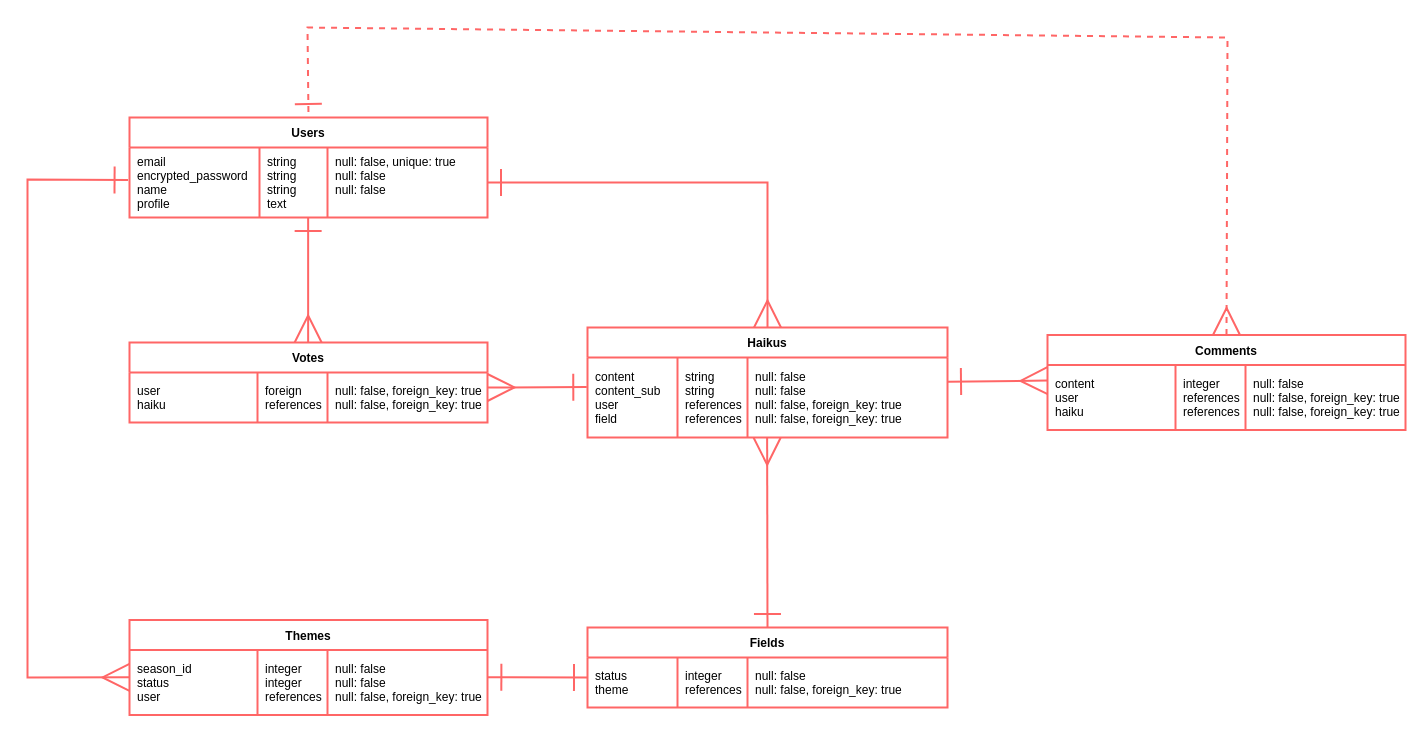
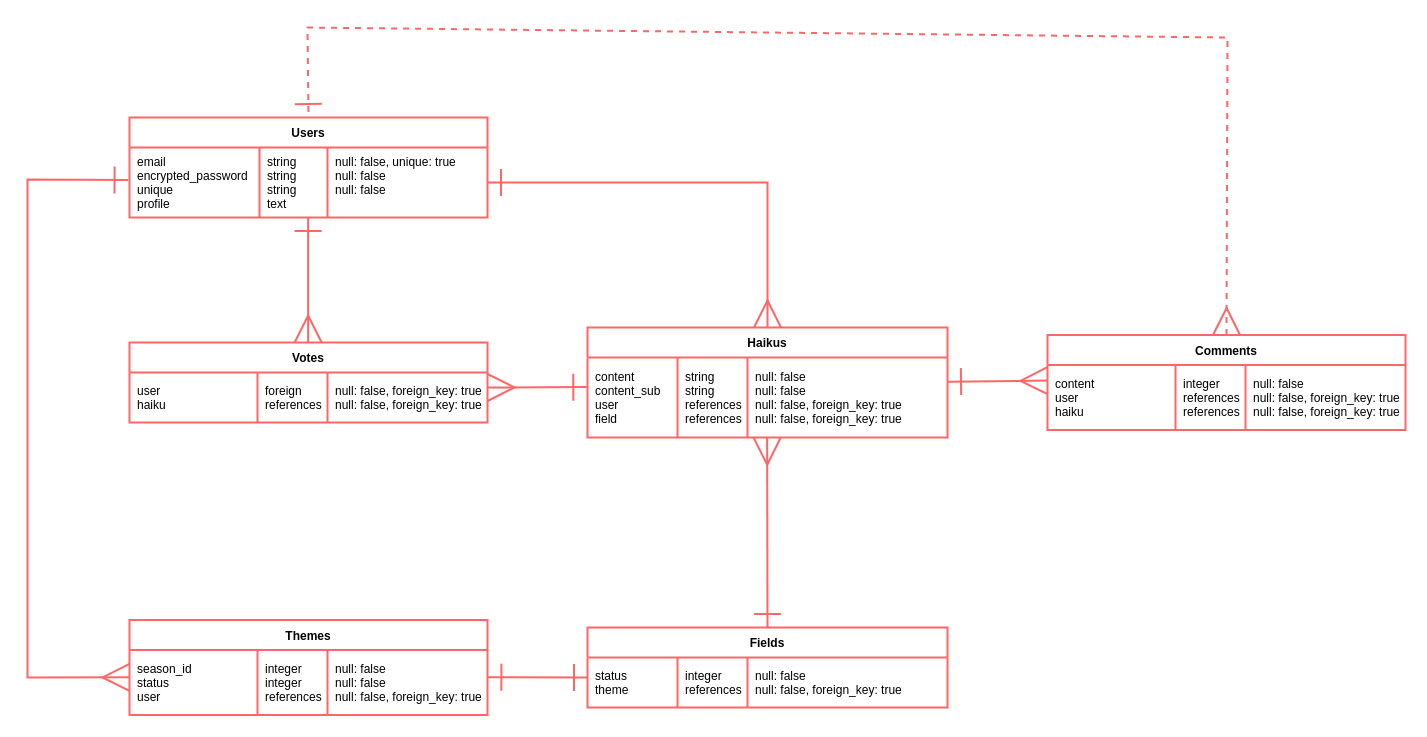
- <mxCell id="4" value="email             &#10;encrypted_password&#10;name              &#10;profile           " style="shape=partialRectangle;connectable=0;fillColor=none;top=0;left=0;bottom=0;right=0;fontStyle=0;overflow=hidden;align=left;spacingTop=0;spacing=2;fontFamily=Helvetica;spacingLeft=6;" parent="3" vertex="1"><mxGeometry width="130" height="70" as="geometry"><mxRectangle width="130" height="70" as="alternateBounds" /></mxGeometry></mxCell>
+ <mxCell id="4" value="email             &#10;encrypted_password&#10;unique              &#10;profile           " style="shape=partialRectangle;connectable=0;fillColor=none;top=0;left=0;bottom=0;right=0;fontStyle=0;overflow=hidden;align=left;spacingTop=0;spacing=2;fontFamily=Helvetica;spacingLeft=6;" parent="3" vertex="1"><mxGeometry width="130" height="70" as="geometry"><mxRectangle width="130" height="70" as="alternateBounds" /></mxGeometry></mxCell>
